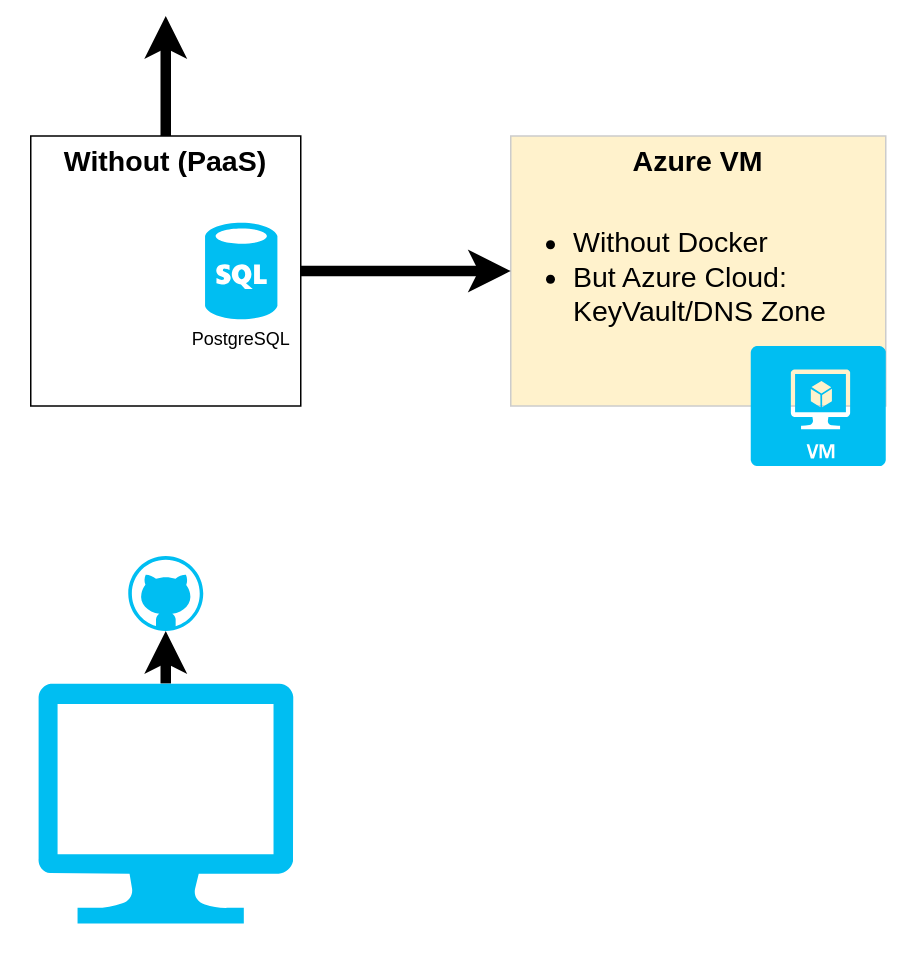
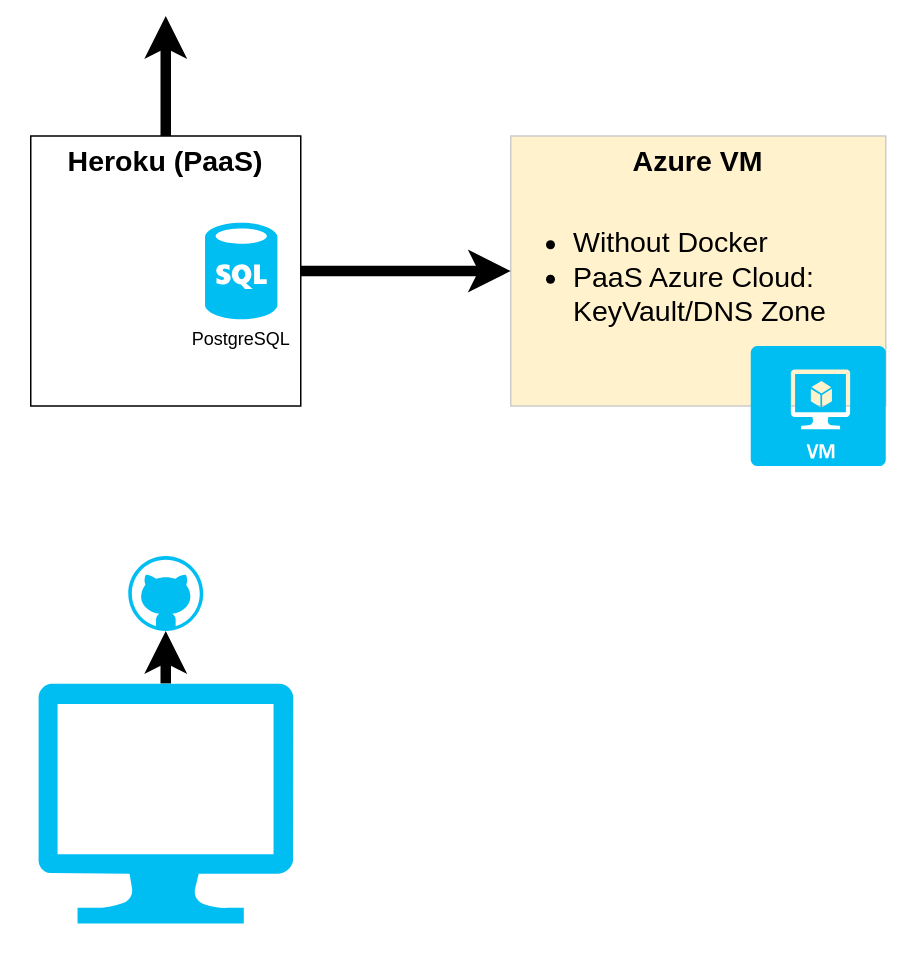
- <mxCell id="5" value="&lt;b&gt;Without (PaaS)&lt;/b&gt;" style="rounded=0;whiteSpace=wrap;html=1;verticalAlign=top;fontSize=19;" vertex="1" parent="3"><mxGeometry width="180" height="180" as="geometry" /></mxCell>
+ <mxCell id="5" value="&lt;b&gt;Heroku (PaaS)&lt;/b&gt;" style="rounded=0;whiteSpace=wrap;html=1;verticalAlign=top;fontSize=19;" vertex="1" parent="3"><mxGeometry width="180" height="180" as="geometry" /></mxCell>
- <mxCell id="7" value="&lt;div&gt;&lt;ul&gt;&lt;li&gt;Without Docker&lt;/li&gt;&lt;li&gt;But Azure Cloud: KeyVault/DNS Zone&lt;br&gt;&lt;/li&gt;&lt;/ul&gt;&lt;/div&gt;" style="text;html=1;strokeColor=none;fillColor=none;align=left;verticalAlign=middle;whiteSpace=wrap;rounded=0;fontSize=19;" vertex="1" parent="1"><mxGeometry x="340" y="60" width="240" height="110" as="geometry" /></mxCell>
+ <mxCell id="7" value="&lt;div&gt;&lt;ul&gt;&lt;li&gt;Without Docker&lt;/li&gt;&lt;li&gt;PaaS Azure Cloud: KeyVault/DNS Zone&lt;br&gt;&lt;/li&gt;&lt;/ul&gt;&lt;/div&gt;" style="text;html=1;strokeColor=none;fillColor=none;align=left;verticalAlign=middle;whiteSpace=wrap;rounded=0;fontSize=19;" vertex="1" parent="1"><mxGeometry x="340" y="60" width="240" height="110" as="geometry" /></mxCell>
